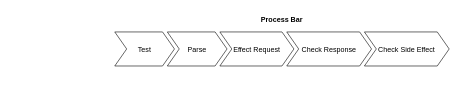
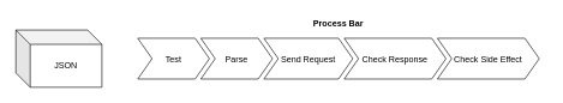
+ <mxCell id="2" value="JSON" style="shape=cube;whiteSpace=wrap;html=1;boundedLbl=1;backgroundOutline=1;darkOpacity=0.05;darkOpacity2=0.1;" vertex="1" parent="1"><mxGeometry x="20" y="41.5" width="120" height="80" as="geometry" /></mxCell>
- <mxCell id="6" value="Effect Request" style="shape=step;perimeter=stepPerimeter;fixedSize=1;points=[];" vertex="1" parent="3"><mxGeometry x="186" y="33" width="124" height="57" as="geometry" /></mxCell>
+ <mxCell id="6" value="Send Request" style="shape=step;perimeter=stepPerimeter;fixedSize=1;points=[];" vertex="1" parent="3"><mxGeometry x="186" y="33" width="124" height="57" as="geometry" /></mxCell>
